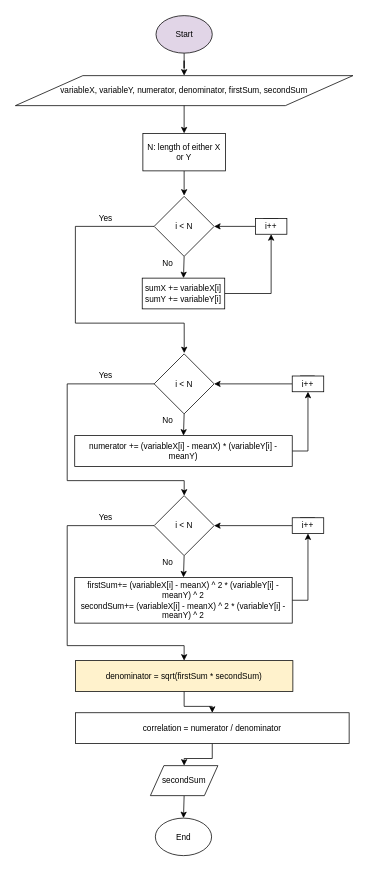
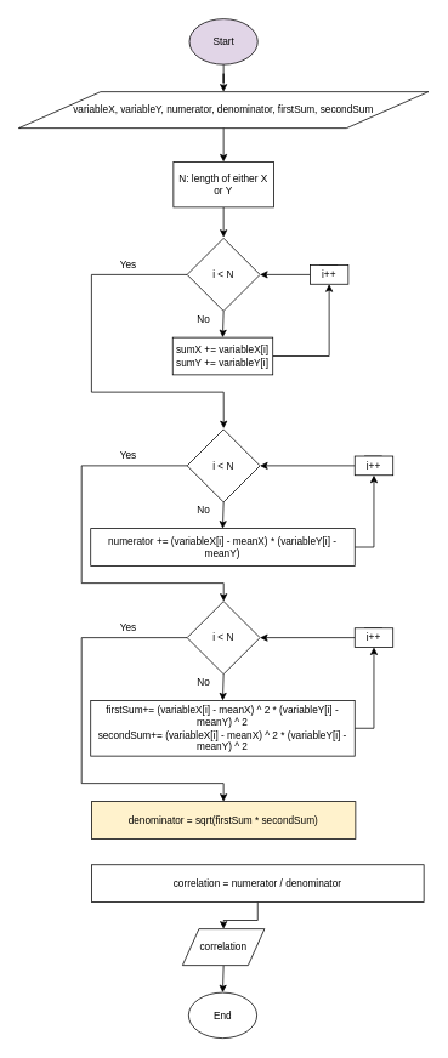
- <mxCell id="38" style="edgeStyle=orthogonalEdgeStyle;rounded=0;orthogonalLoop=1;jettySize=auto;html=1;fontSize=11;" edge="1" parent="1" source="39" target="43"><mxGeometry relative="1" as="geometry" /></mxCell>
- <mxCell id="41" value="secondSum" style="shape=parallelogram;perimeter=parallelogramPerimeter;whiteSpace=wrap;html=1;fontSize=11;" vertex="1" parent="1"><mxGeometry x="200" y="1020" width="90" height="40" as="geometry" /></mxCell>
+ <mxCell id="41" value="correlation" style="shape=parallelogram;perimeter=parallelogramPerimeter;whiteSpace=wrap;html=1;fontSize=11;" vertex="1" parent="1"><mxGeometry x="200" y="1020" width="90" height="40" as="geometry" /></mxCell>
